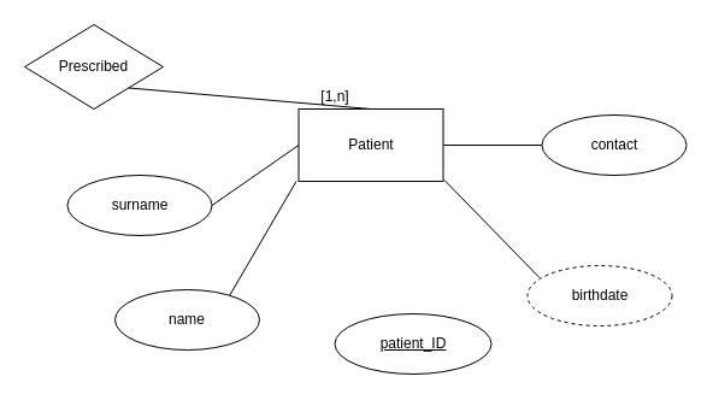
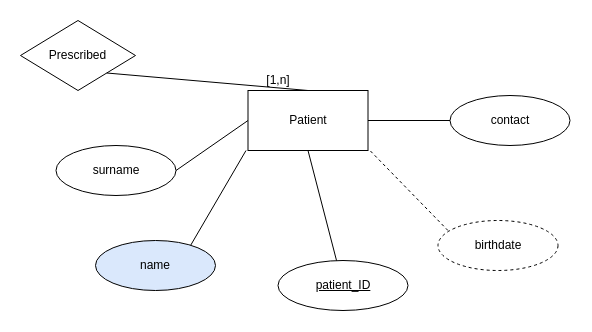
- <mxCell id="5" value="" style="endArrow=none;html=1;entryX=1.008;entryY=0.983;entryDx=0;entryDy=0;entryPerimeter=0;exitX=0.083;exitY=0.2;exitDx=0;exitDy=0;exitPerimeter=0;" parent="1" source="9" target="2" edge="1"><mxGeometry width="50" height="50" relative="1" as="geometry"><mxPoint x="447.5" y="230" as="sourcePoint" /><mxPoint x="297.5" y="330" as="targetPoint" /></mxGeometry></mxCell>
+ <mxCell id="5" value="" style="endArrow=none;html=1;entryX=1.008;entryY=0.983;entryDx=0;entryDy=0;entryPerimeter=0;exitX=0.083;exitY=0.2;exitDx=0;exitDy=0;exitPerimeter=0;dashed=1;" parent="1" source="9" target="2" edge="1"><mxGeometry width="50" height="50" relative="1" as="geometry"><mxPoint x="447.5" y="230" as="sourcePoint" /><mxPoint x="297.5" y="330" as="targetPoint" /></mxGeometry></mxCell>
+ <mxCell id="4" value="" style="endArrow=none;html=1;entryX=0.5;entryY=1;entryDx=0;entryDy=0;" parent="1" source="3" target="2" edge="1"><mxGeometry width="50" height="50" relative="1" as="geometry"><mxPoint x="247.5" y="360" as="sourcePoint" /><mxPoint x="297.5" y="310" as="targetPoint" /></mxGeometry></mxCell>
- <mxCell id="7" value="name" style="ellipse;whiteSpace=wrap;html=1;" parent="1" vertex="1"><mxGeometry x="95" y="240" width="120" height="50" as="geometry" /></mxCell>
+ <mxCell id="7" value="name" style="ellipse;whiteSpace=wrap;html=1;fillColor=#dae8fc;" parent="1" vertex="1"><mxGeometry x="95" y="240" width="120" height="50" as="geometry" /></mxCell>
